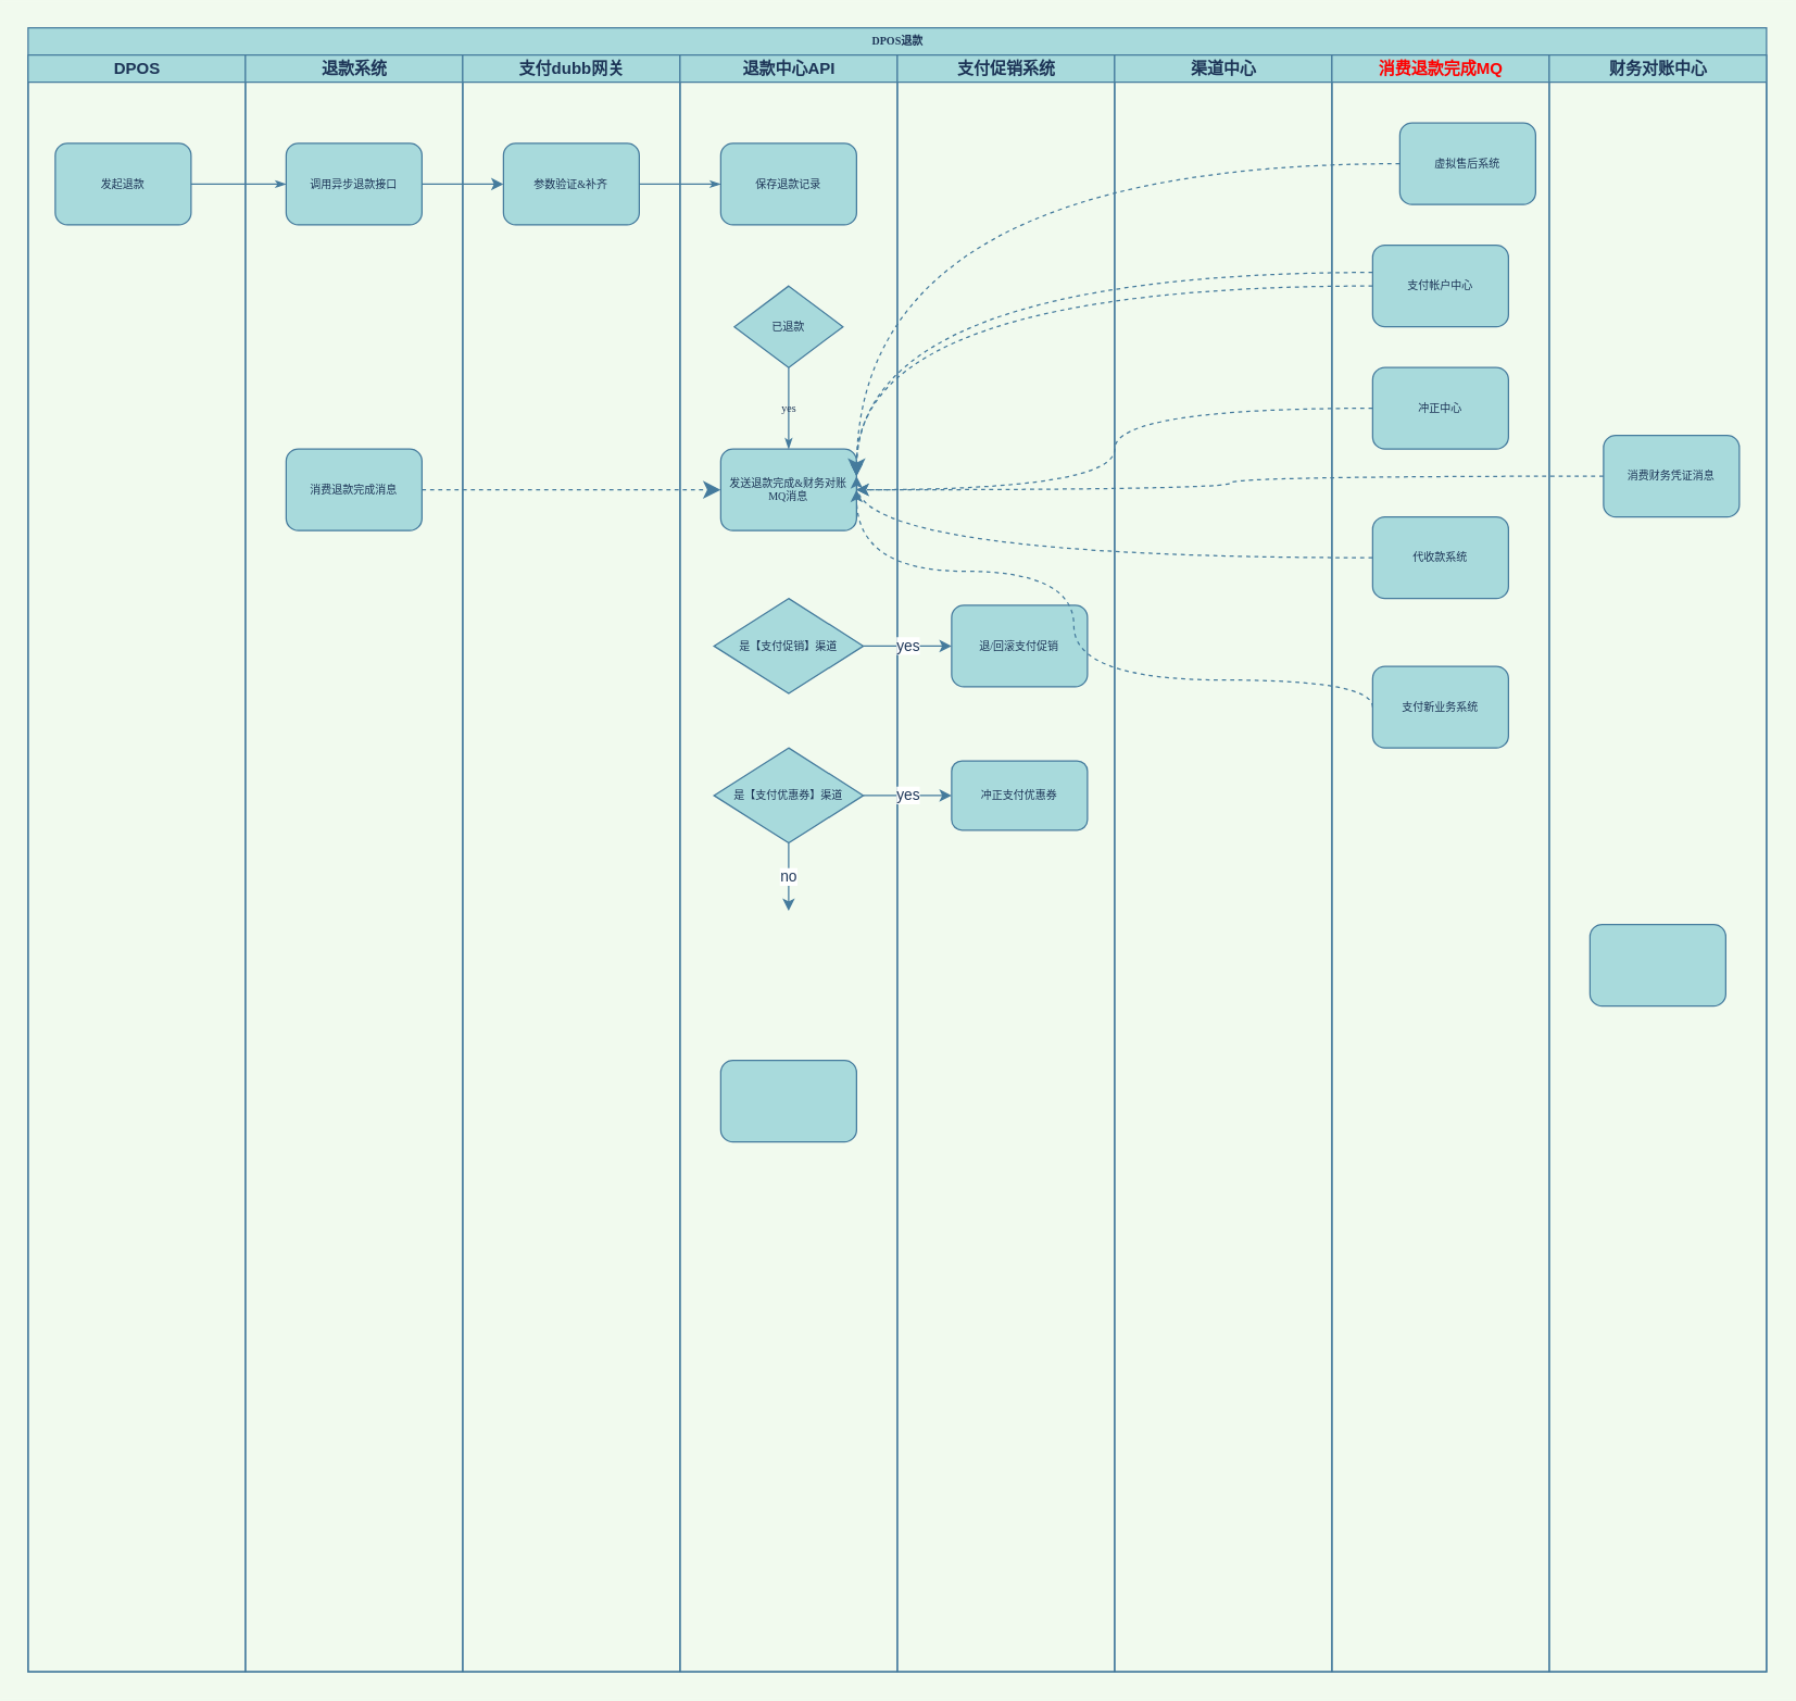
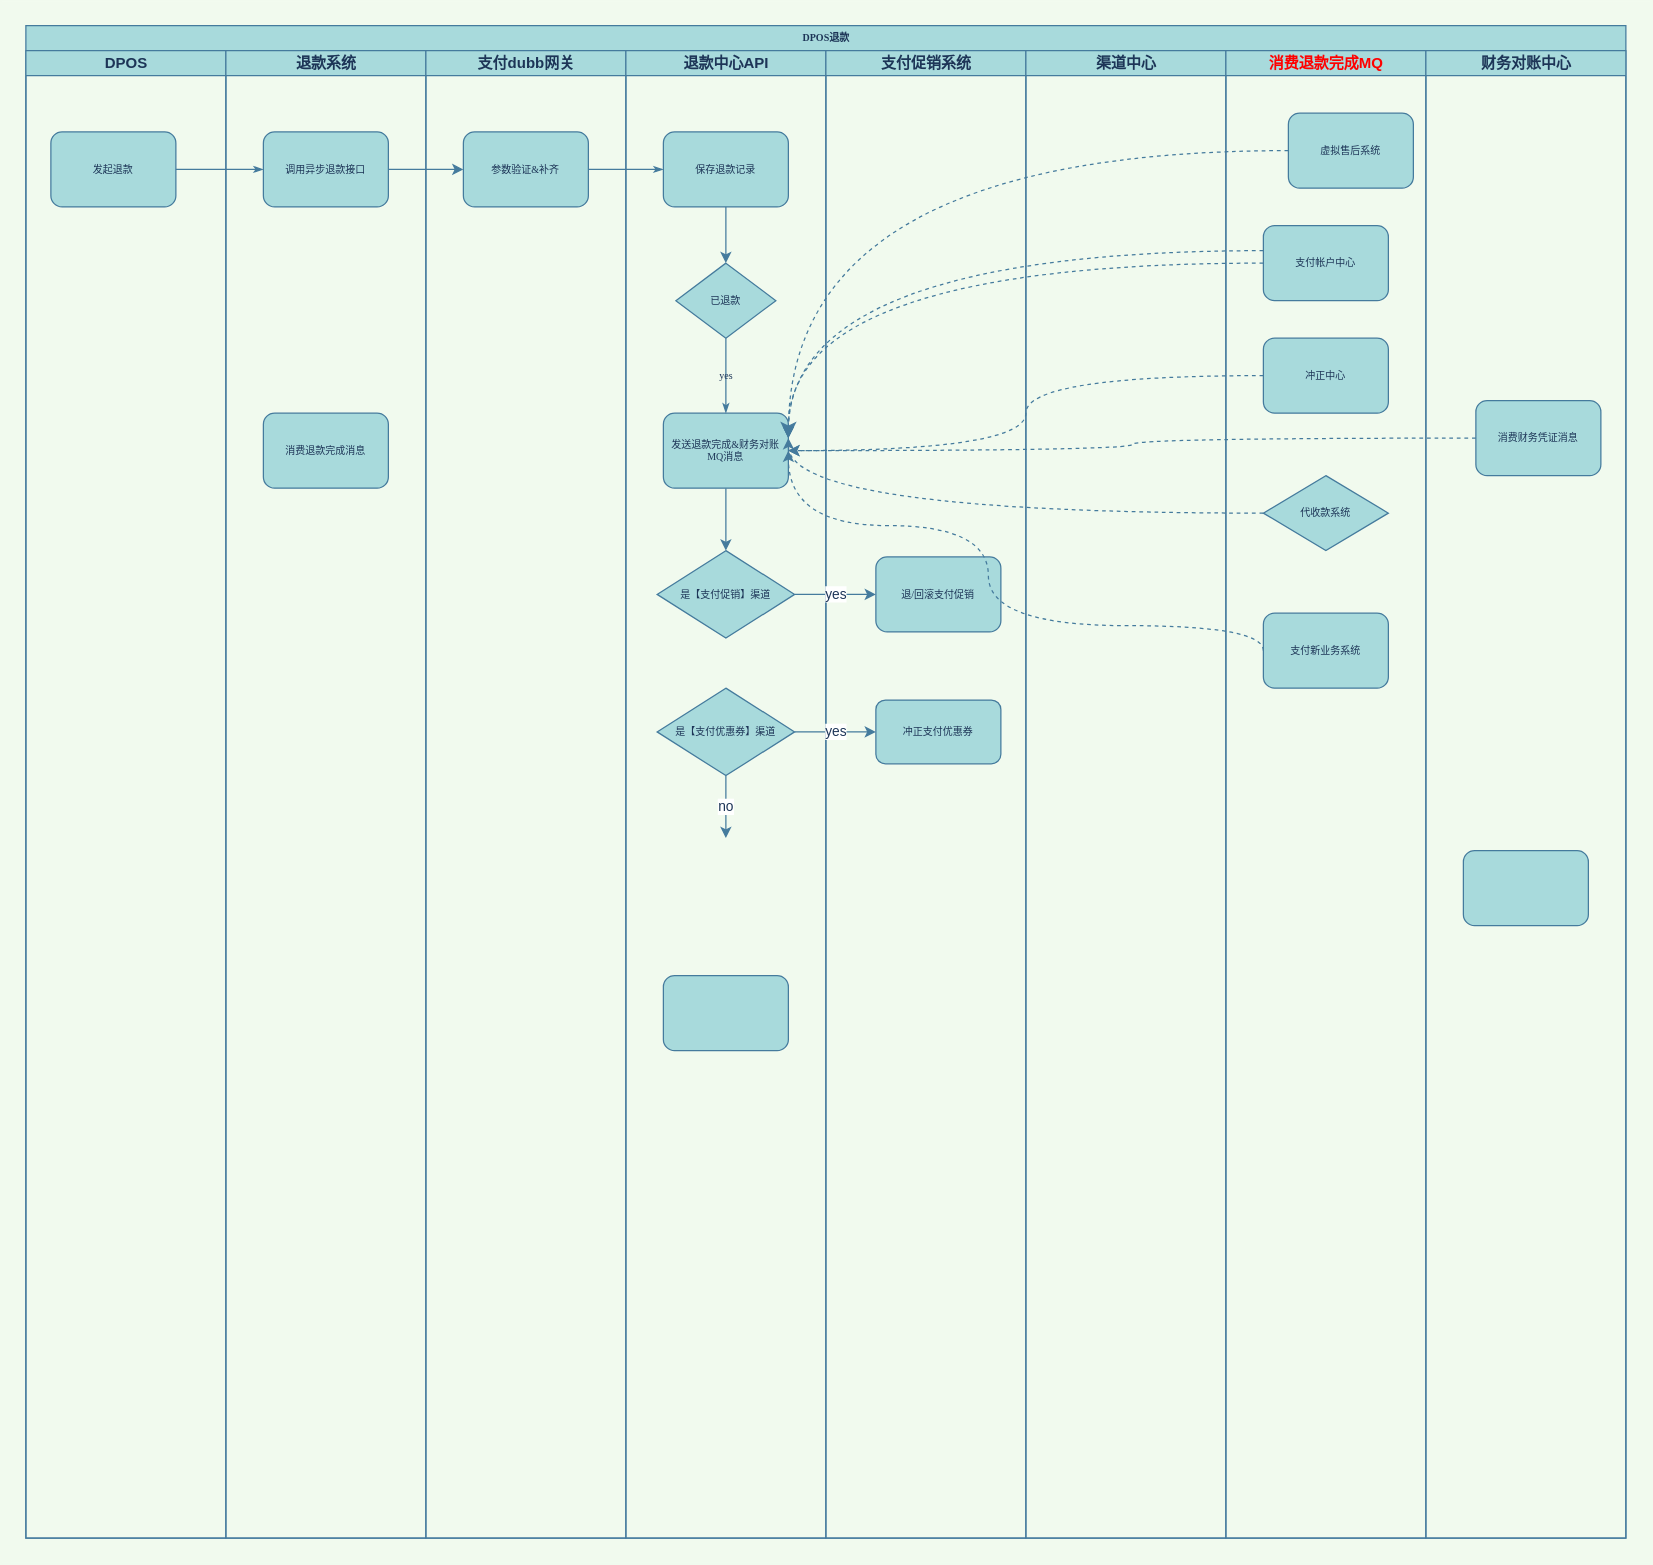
+ <mxCell id="15" style="edgeStyle=orthogonalEdgeStyle;curved=0;rounded=1;sketch=0;orthogonalLoop=1;jettySize=auto;html=1;exitX=0.5;exitY=1;exitDx=0;exitDy=0;entryX=0.5;entryY=0;entryDx=0;entryDy=0;strokeColor=#457B9D;fillColor=#A8DADC;fontColor=#1D3557;" edge="1" parent="11" source="16" target="17"><mxGeometry relative="1" as="geometry" /></mxCell>
- <mxCell id="37" style="edgeStyle=orthogonalEdgeStyle;rounded=1;sketch=0;jumpStyle=arc;jumpSize=9;orthogonalLoop=1;jettySize=auto;html=1;exitX=1;exitY=0.5;exitDx=0;exitDy=0;entryX=0;entryY=0.5;entryDx=0;entryDy=0;dashed=1;startSize=6;endSize=10;targetPerimeterSpacing=0;strokeColor=#457B9D;fillColor=#A8DADC;fontColor=#1D3557;" edge="1" parent="2" source="8" target="13"><mxGeometry relative="1" as="geometry" /></mxCell>
- <mxCell id="30" value="代收款系统" style="rounded=1;whiteSpace=wrap;html=1;shadow=0;labelBackgroundColor=none;strokeWidth=1;fontFamily=Verdana;fontSize=8;align=center;fillColor=#A8DADC;strokeColor=#457B9D;fontColor=#1D3557;" vertex="1" parent="26"><mxGeometry x="30" y="340" width="100" height="60" as="geometry" /></mxCell>
+ <mxCell id="30" value="代收款系统" style="rhombus;whiteSpace=wrap;html=1;shadow=0;labelBackgroundColor=none;strokeWidth=1;fontFamily=Verdana;fontSize=8;align=center;fillColor=#A8DADC;strokeColor=#457B9D;fontColor=#1D3557;" vertex="1" parent="26"><mxGeometry x="30" y="340" width="100" height="60" as="geometry" /></mxCell>
+ <mxCell id="12" style="edgeStyle=orthogonalEdgeStyle;rounded=1;sketch=0;jumpStyle=arc;jumpSize=9;orthogonalLoop=1;jettySize=auto;html=1;entryX=0.5;entryY=0;entryDx=0;entryDy=0;startSize=6;endSize=6;targetPerimeterSpacing=0;strokeColor=#457B9D;fillColor=#A8DADC;fontColor=#1D3557;" edge="1" parent="11" source="13" target="14"><mxGeometry relative="1" as="geometry" /></mxCell>
